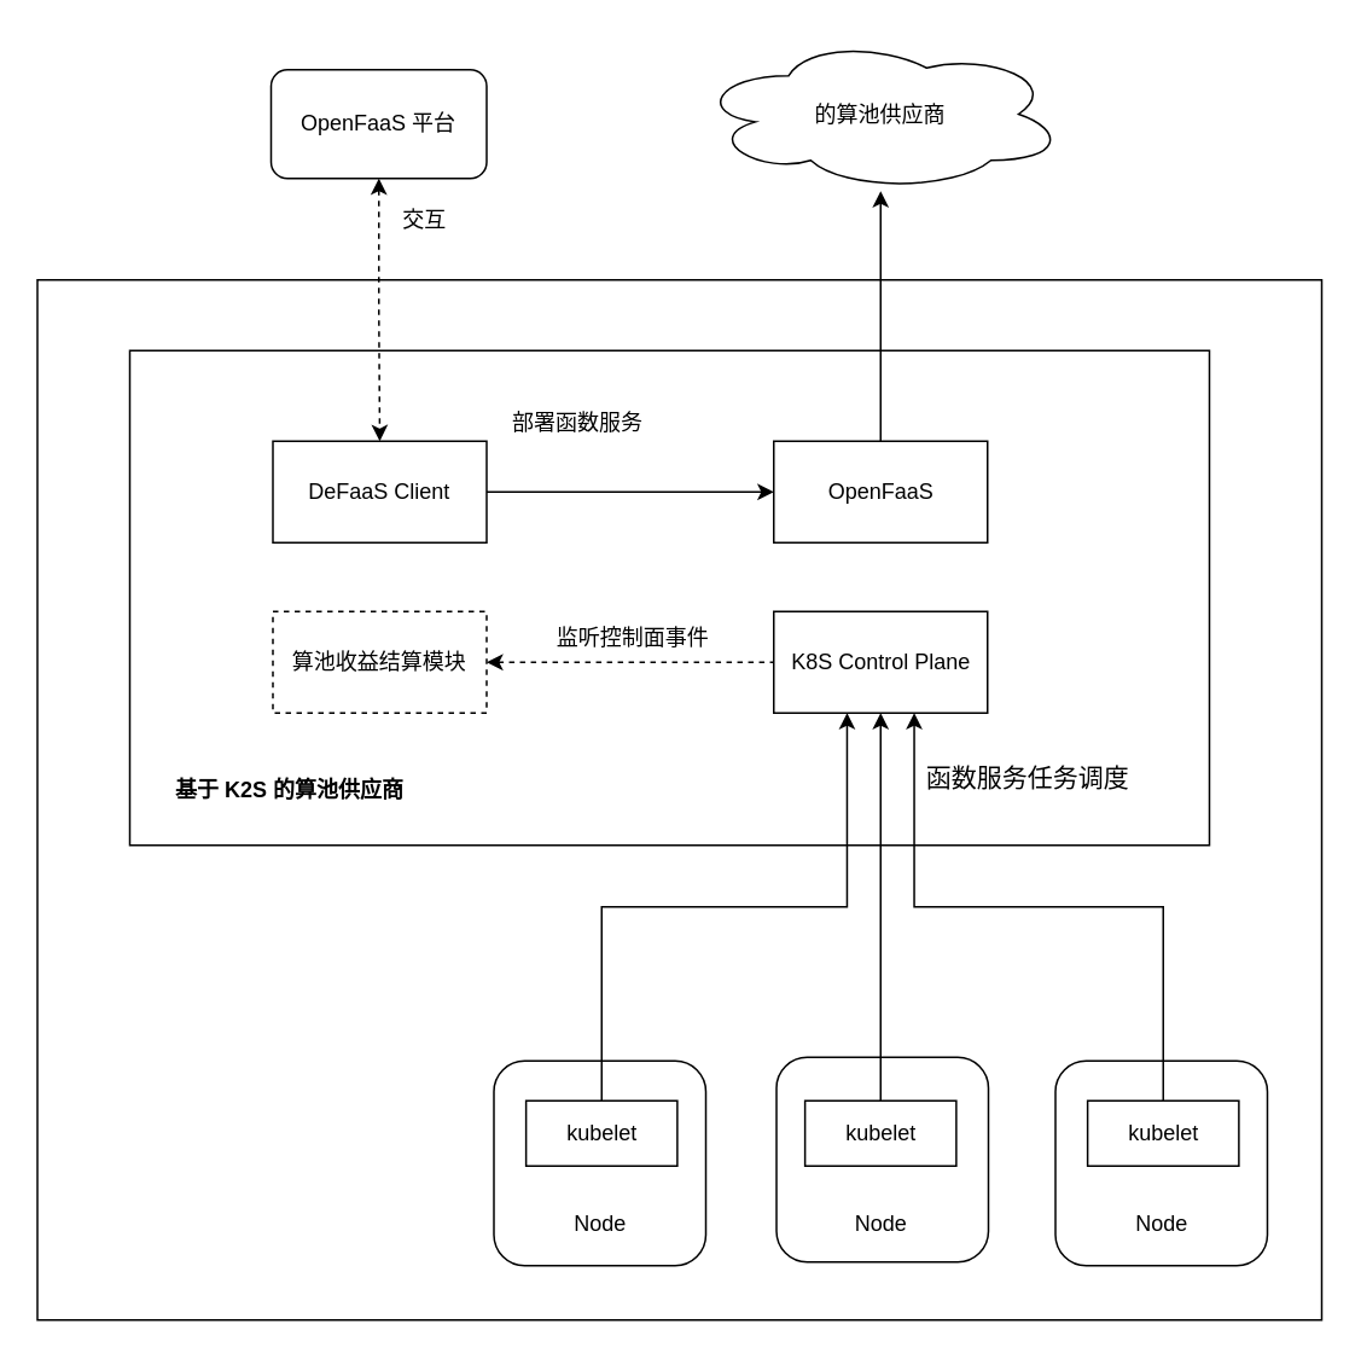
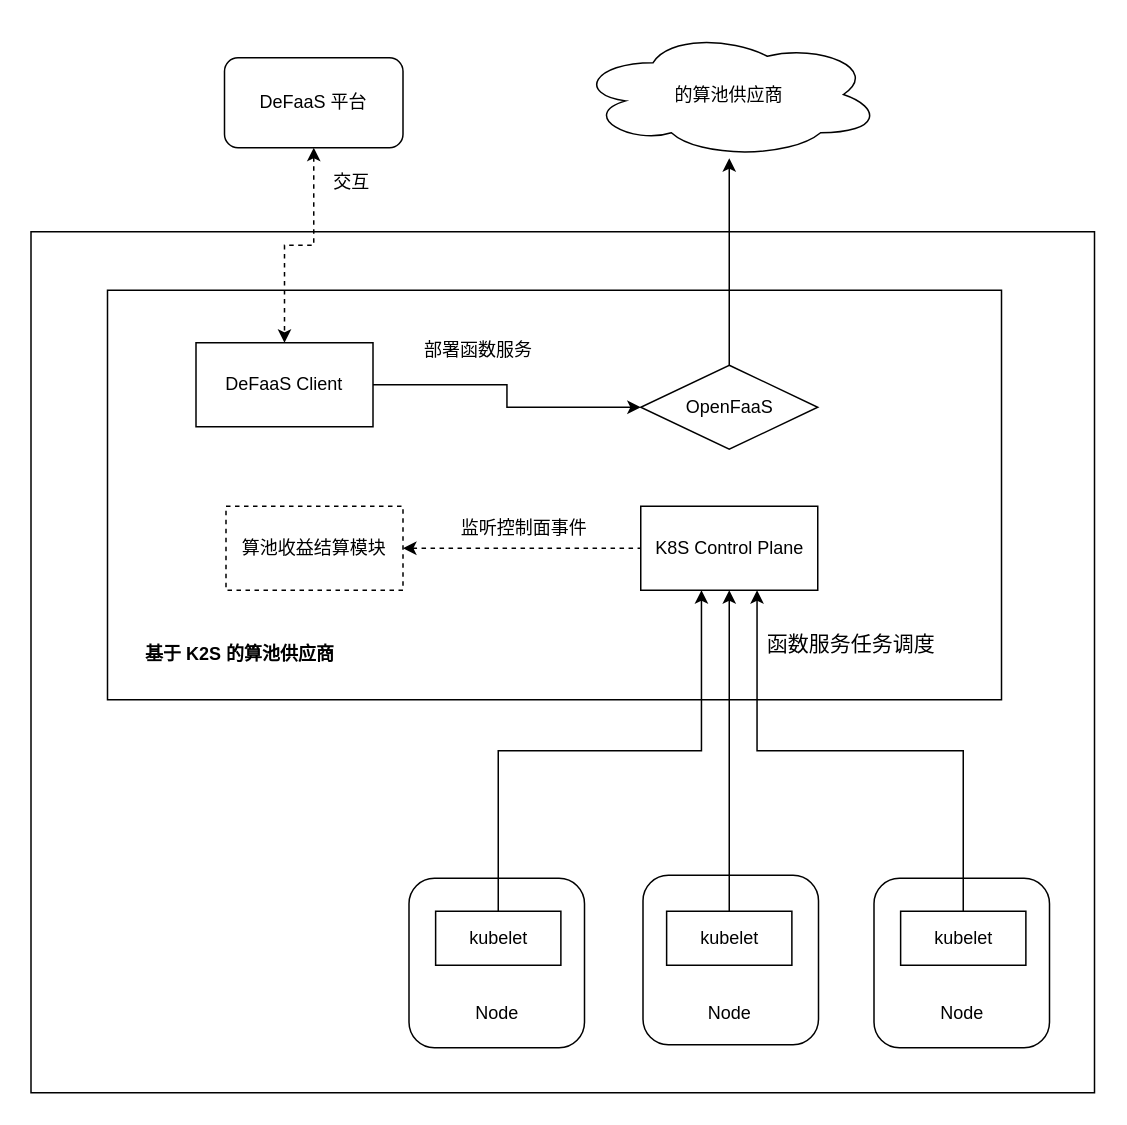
- <mxCell id="6" value="OpenFaaS 平台" style="rounded=1;whiteSpace=wrap;html=1;" parent="1" vertex="1"><mxGeometry x="149" y="38" width="119" height="60" as="geometry" /></mxCell>
+ <mxCell id="6" value="DeFaaS 平台" style="rounded=1;whiteSpace=wrap;html=1;" parent="1" vertex="1"><mxGeometry x="149" y="38" width="119" height="60" as="geometry" /></mxCell>
- <mxCell id="14" value="DeFaaS Client" style="rounded=0;whiteSpace=wrap;html=1;" parent="1" vertex="1"><mxGeometry x="150" y="243" width="118" height="56" as="geometry" /></mxCell>
+ <mxCell id="14" value="DeFaaS Client" style="rounded=0;whiteSpace=wrap;html=1;" parent="1" vertex="1"><mxGeometry x="130" y="228" width="118" height="56" as="geometry" /></mxCell>
- <mxCell id="10" value="OpenFaaS" style="rounded=0;whiteSpace=wrap;html=1;" parent="1" vertex="1"><mxGeometry x="426.5" y="243" width="118" height="56" as="geometry" /></mxCell>
+ <mxCell id="10" value="OpenFaaS" style="rhombus;whiteSpace=wrap;html=1;" parent="1" vertex="1"><mxGeometry x="426.5" y="243" width="118" height="56" as="geometry" /></mxCell>
